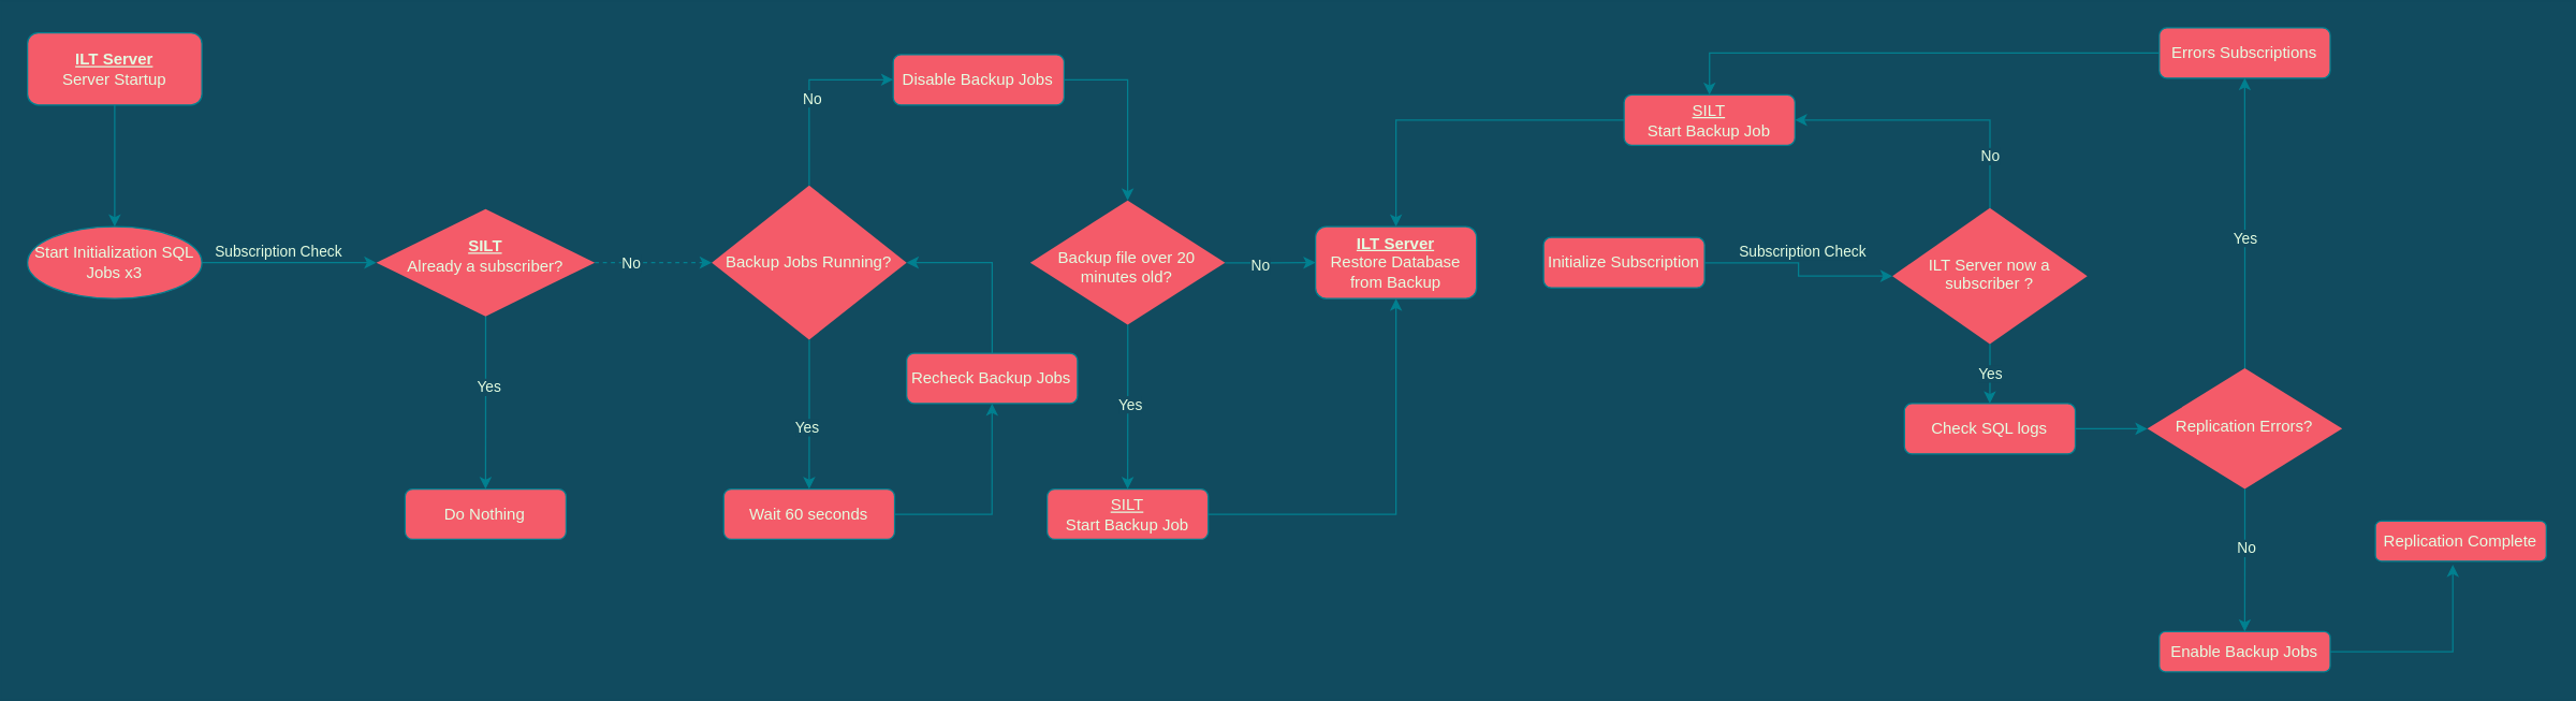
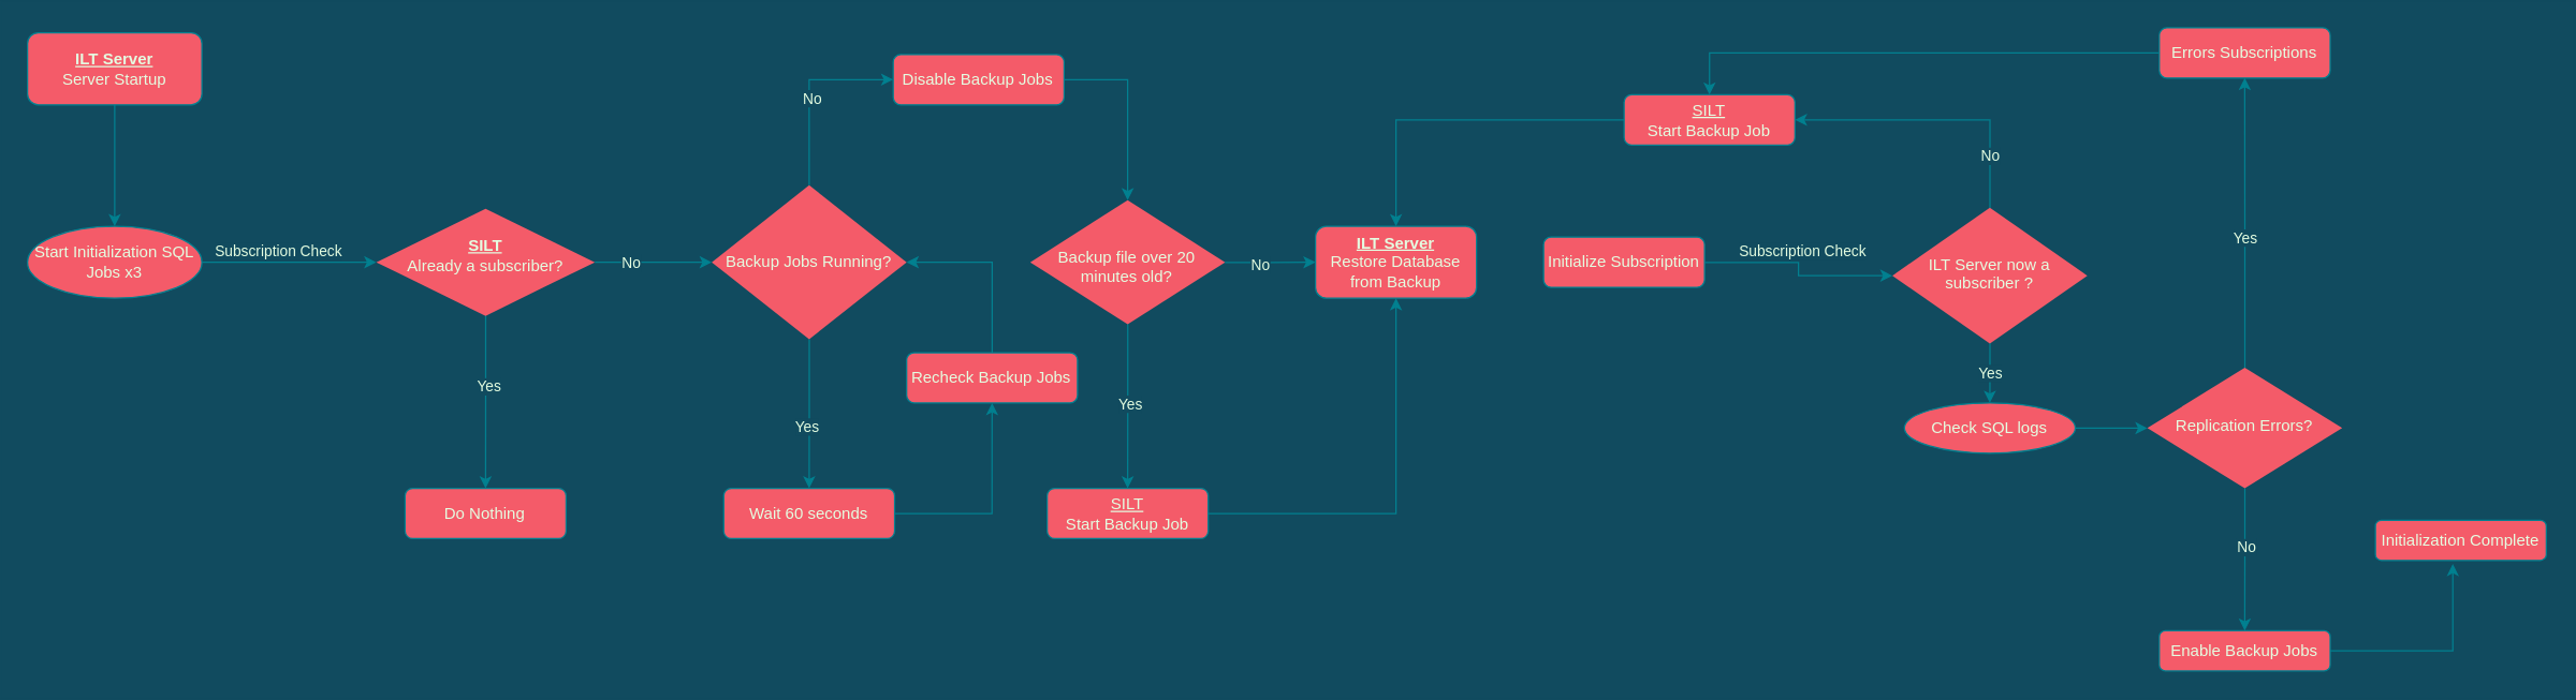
- <mxCell id="4" style="edgeStyle=orthogonalEdgeStyle;rounded=0;orthogonalLoop=1;jettySize=auto;html=1;entryX=0;entryY=0.5;entryDx=0;entryDy=0;strokeColor=#028090;fontColor=#E4FDE1;labelBackgroundColor=#114B5F;dashed=1;" parent="1" source="6" target="25" edge="1"><mxGeometry relative="1" as="geometry" /></mxCell>
+ <mxCell id="4" style="edgeStyle=orthogonalEdgeStyle;rounded=0;orthogonalLoop=1;jettySize=auto;html=1;entryX=0;entryY=0.5;entryDx=0;entryDy=0;strokeColor=#028090;fontColor=#E4FDE1;labelBackgroundColor=#114B5F;" parent="1" source="6" target="25" edge="1"><mxGeometry relative="1" as="geometry" /></mxCell>
- <mxCell id="34" value="Check SQL logs" style="rounded=1;whiteSpace=wrap;html=1;fillColor=#F45B69;strokeColor=#028090;fontColor=#E4FDE1;" parent="1" vertex="1"><mxGeometry x="1418.94" y="300" width="127.37" height="37.5" as="geometry" /></mxCell>
+ <mxCell id="34" value="Check SQL logs" style="ellipse;whiteSpace=wrap;html=1;fillColor=#F45B69;strokeColor=#028090;fontColor=#E4FDE1;" parent="1" vertex="1"><mxGeometry x="1418.94" y="300" width="127.37" height="37.5" as="geometry" /></mxCell>
- <mxCell id="35" value="Replication Complete" style="rounded=1;whiteSpace=wrap;html=1;fillColor=#F45B69;strokeColor=#028090;fontColor=#E4FDE1;" parent="1" vertex="1"><mxGeometry x="1770" y="387.5" width="127.37" height="30" as="geometry" /></mxCell>
+ <mxCell id="35" value="Initialization Complete" style="rounded=1;whiteSpace=wrap;html=1;fillColor=#F45B69;strokeColor=#028090;fontColor=#E4FDE1;" parent="1" vertex="1"><mxGeometry x="1770" y="387.5" width="127.37" height="30" as="geometry" /></mxCell>
